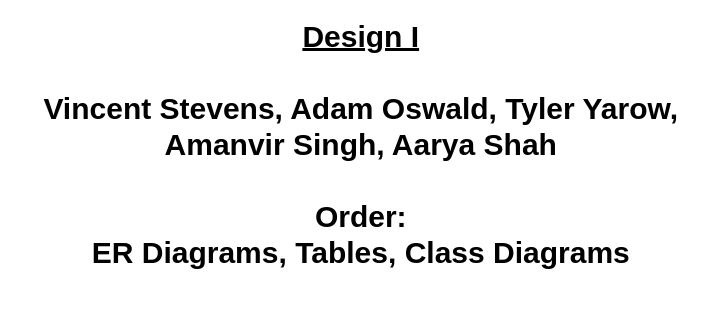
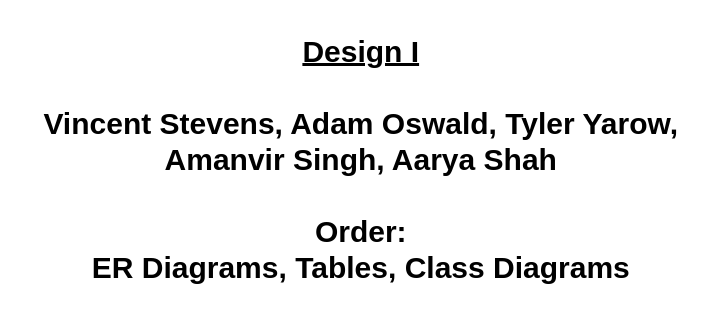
- <mxCell id="2" value="&lt;b&gt;&lt;u&gt;Design I&lt;br&gt;&lt;/u&gt;&lt;br&gt;Vincent Stevens, Adam Oswald, Tyler Yarow,&lt;br&gt;Amanvir Singh, Aarya Shah&lt;br&gt;&lt;br&gt;Order:&lt;br&gt;ER Diagrams, Tables, Class Diagrams&lt;br&gt;&lt;/b&gt;" style="text;html=1;align=center;verticalAlign=middle;resizable=0;points=[];autosize=1;strokeColor=none;fillColor=none;fontSize=20;" vertex="1" parent="1"><mxGeometry x="20" y="10" width="440" height="170" as="geometry" /></mxCell>
+ <mxCell id="2" value="&lt;b&gt;&lt;u&gt;Design I&lt;br&gt;&lt;/u&gt;&lt;br&gt;Vincent Stevens, Adam Oswald, Tyler Yarow,&lt;br&gt;Amanvir Singh, Aarya Shah&lt;br&gt;&lt;br&gt;Order:&lt;br&gt;ER Diagrams, Tables, Class Diagrams&lt;br&gt;&lt;/b&gt;" style="text;html=1;align=center;verticalAlign=middle;resizable=0;points=[];autosize=1;strokeColor=none;fillColor=none;fontSize=20;" vertex="1" parent="1"><mxGeometry x="20" y="20" width="440" height="170" as="geometry" /></mxCell>
